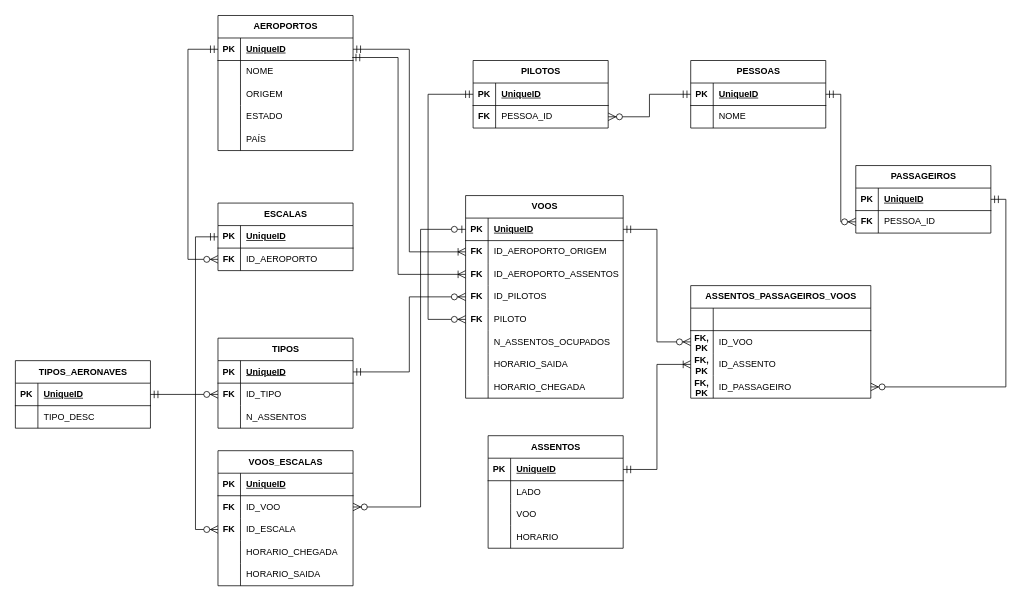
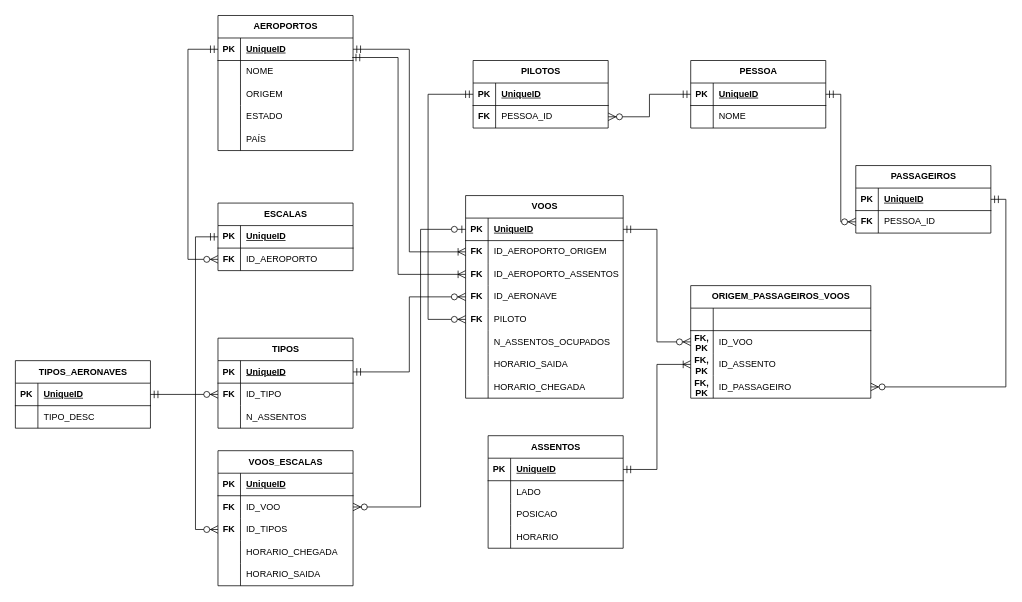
- <mxCell id="82" value="PESSOAS" style="shape=table;startSize=30;container=1;collapsible=1;childLayout=tableLayout;fixedRows=1;rowLines=0;fontStyle=1;align=center;resizeLast=1;html=1;" parent="1" vertex="1"><mxGeometry x="920" y="80" width="180" height="90" as="geometry" /></mxCell>
+ <mxCell id="82" value="PESSOA" style="shape=table;startSize=30;container=1;collapsible=1;childLayout=tableLayout;fixedRows=1;rowLines=0;fontStyle=1;align=center;resizeLast=1;html=1;" parent="1" vertex="1"><mxGeometry x="920" y="80" width="180" height="90" as="geometry" /></mxCell>
- <mxCell id="54" value="ID_PILOTOS" style="shape=partialRectangle;connectable=0;fillColor=none;top=0;left=0;bottom=0;right=0;align=left;spacingLeft=6;overflow=hidden;whiteSpace=wrap;html=1;" parent="52" vertex="1"><mxGeometry x="30" width="180" height="30" as="geometry"><mxRectangle width="180" height="30" as="alternateBounds" /></mxGeometry></mxCell>
+ <mxCell id="54" value="ID_AERONAVE" style="shape=partialRectangle;connectable=0;fillColor=none;top=0;left=0;bottom=0;right=0;align=left;spacingLeft=6;overflow=hidden;whiteSpace=wrap;html=1;" parent="52" vertex="1"><mxGeometry x="30" width="180" height="30" as="geometry"><mxRectangle width="180" height="30" as="alternateBounds" /></mxGeometry></mxCell>
- <mxCell id="106" value="ASSENTOS_PASSAGEIROS_VOOS" style="shape=table;startSize=30;container=1;collapsible=1;childLayout=tableLayout;fixedRows=1;rowLines=0;fontStyle=1;align=center;resizeLast=1;html=1;" parent="1" vertex="1"><mxGeometry x="920" y="380" width="240" height="150" as="geometry" /></mxCell>
+ <mxCell id="106" value="ORIGEM_PASSAGEIROS_VOOS" style="shape=table;startSize=30;container=1;collapsible=1;childLayout=tableLayout;fixedRows=1;rowLines=0;fontStyle=1;align=center;resizeLast=1;html=1;" parent="1" vertex="1"><mxGeometry x="920" y="380" width="240" height="150" as="geometry" /></mxCell>
- <mxCell id="76" value="VOO" style="shape=partialRectangle;connectable=0;fillColor=none;top=0;left=0;bottom=0;right=0;align=left;spacingLeft=6;overflow=hidden;whiteSpace=wrap;html=1;" parent="74" vertex="1"><mxGeometry x="30" width="150" height="30" as="geometry"><mxRectangle width="150" height="30" as="alternateBounds" /></mxGeometry></mxCell>
+ <mxCell id="76" value="POSICAO" style="shape=partialRectangle;connectable=0;fillColor=none;top=0;left=0;bottom=0;right=0;align=left;spacingLeft=6;overflow=hidden;whiteSpace=wrap;html=1;" parent="74" vertex="1"><mxGeometry x="30" width="150" height="30" as="geometry"><mxRectangle width="150" height="30" as="alternateBounds" /></mxGeometry></mxCell>
- <mxCell id="133" value="ID_ESCALA" style="shape=partialRectangle;connectable=0;fillColor=none;top=0;left=0;bottom=0;right=0;align=left;spacingLeft=6;overflow=hidden;whiteSpace=wrap;html=1;" parent="131" vertex="1"><mxGeometry x="30" width="150" height="30" as="geometry"><mxRectangle width="150" height="30" as="alternateBounds" /></mxGeometry></mxCell>
+ <mxCell id="133" value="ID_TIPOS" style="shape=partialRectangle;connectable=0;fillColor=none;top=0;left=0;bottom=0;right=0;align=left;spacingLeft=6;overflow=hidden;whiteSpace=wrap;html=1;" parent="131" vertex="1"><mxGeometry x="30" width="150" height="30" as="geometry"><mxRectangle width="150" height="30" as="alternateBounds" /></mxGeometry></mxCell>
